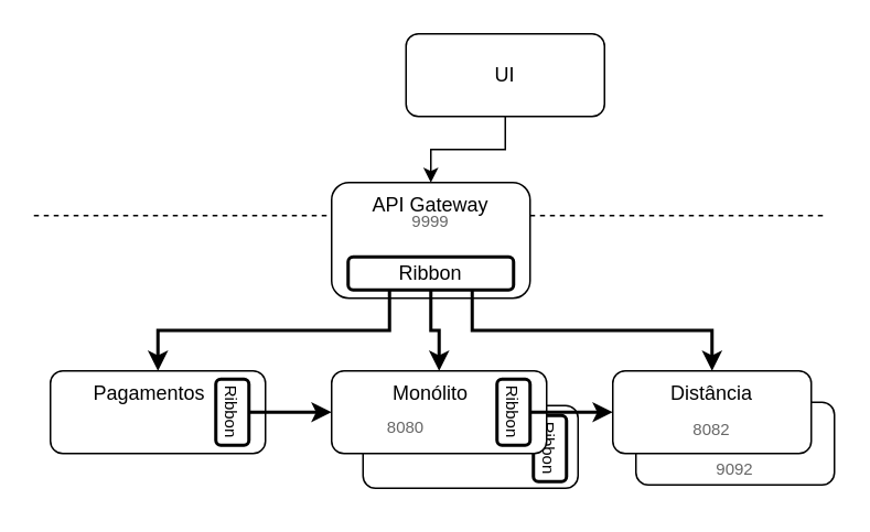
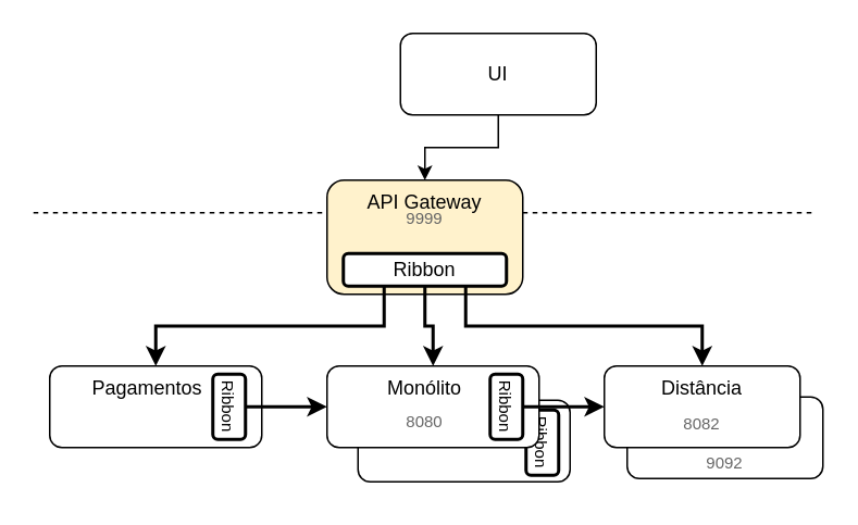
- <mxCell id="4" value="API Gateway" style="rounded=1;whiteSpace=wrap;html=1;spacingBottom=16;verticalAlign=top;" parent="1" vertex="1"><mxGeometry x="200" y="110" width="120" height="70" as="geometry" /></mxCell>
+ <mxCell id="4" value="API Gateway" style="rounded=1;whiteSpace=wrap;html=1;spacingBottom=16;verticalAlign=top;fillColor=#fff2cc;" parent="1" vertex="1"><mxGeometry x="200" y="110" width="120" height="70" as="geometry" /></mxCell>
- <mxCell id="16" value="8080" style="text;html=1;strokeColor=none;fillColor=none;align=center;verticalAlign=middle;whiteSpace=wrap;rounded=0;fontSize=10;fontColor=#666666;" parent="11" vertex="1"><mxGeometry x="25" y="24" width="40" height="20" as="geometry" /></mxCell>
+ <mxCell id="16" value="8080" style="text;html=1;strokeColor=none;fillColor=none;align=center;verticalAlign=middle;whiteSpace=wrap;rounded=0;fontSize=10;fontColor=#666666;" parent="11" vertex="1"><mxGeometry x="40" y="24" width="40" height="20" as="geometry" /></mxCell>
